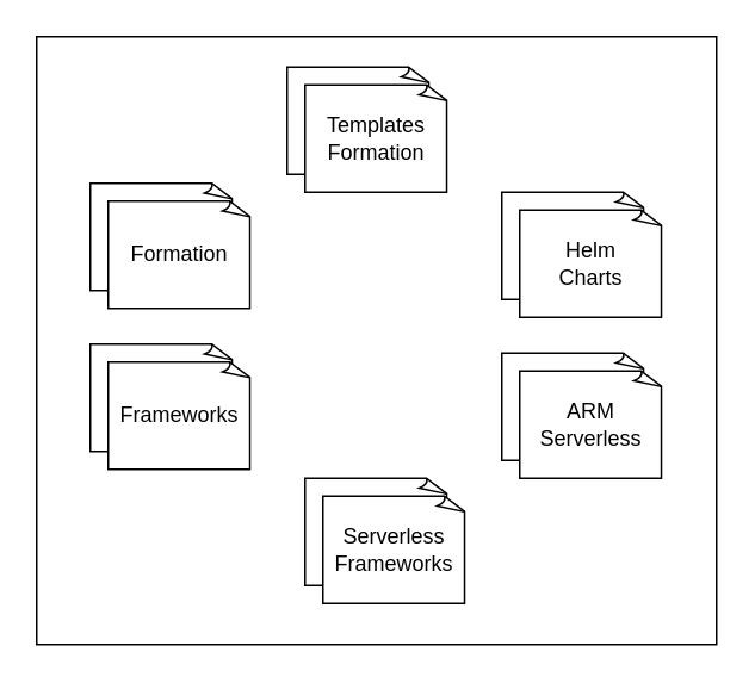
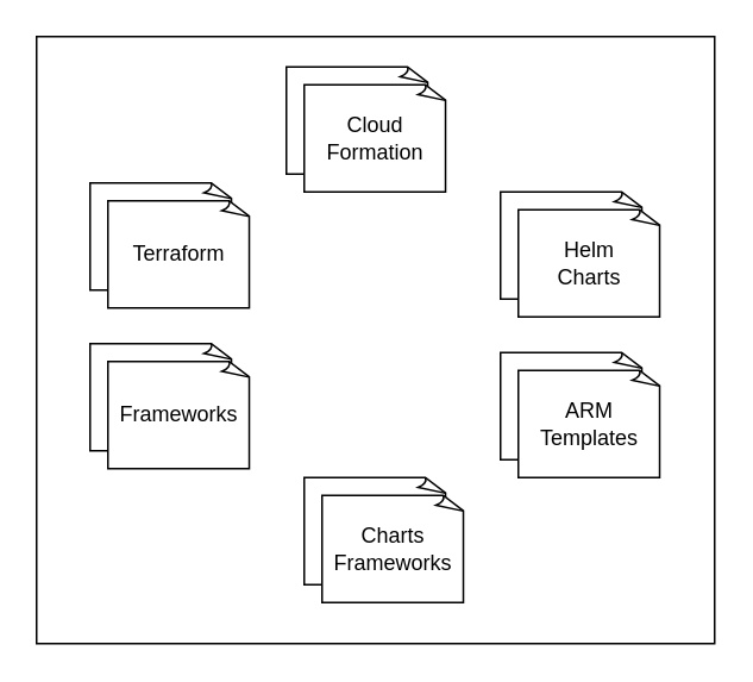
- <mxCell id="12" value="Templates&lt;br&gt;Formation" style="whiteSpace=wrap;html=1;shape=mxgraph.basic.document" vertex="1" parent="1"><mxGeometry x="170" y="47" width="80" height="60" as="geometry" /></mxCell>
+ <mxCell id="12" value="Cloud&lt;br&gt;Formation" style="whiteSpace=wrap;html=1;shape=mxgraph.basic.document" vertex="1" parent="1"><mxGeometry x="170" y="47" width="80" height="60" as="geometry" /></mxCell>
- <mxCell id="4" value="Formation" style="whiteSpace=wrap;html=1;shape=mxgraph.basic.document" vertex="1" parent="1"><mxGeometry x="60" y="112" width="80" height="60" as="geometry" /></mxCell>
+ <mxCell id="4" value="Terraform" style="whiteSpace=wrap;html=1;shape=mxgraph.basic.document" vertex="1" parent="1"><mxGeometry x="60" y="112" width="80" height="60" as="geometry" /></mxCell>
- <mxCell id="10" value="ARM&lt;br&gt;Serverless" style="whiteSpace=wrap;html=1;shape=mxgraph.basic.document" vertex="1" parent="1"><mxGeometry x="290" y="207" width="80" height="60" as="geometry" /></mxCell>
+ <mxCell id="10" value="ARM&lt;br&gt;Templates" style="whiteSpace=wrap;html=1;shape=mxgraph.basic.document" vertex="1" parent="1"><mxGeometry x="290" y="207" width="80" height="60" as="geometry" /></mxCell>
- <mxCell id="14" value="Serverless&lt;br&gt;Frameworks" style="whiteSpace=wrap;html=1;shape=mxgraph.basic.document" vertex="1" parent="1"><mxGeometry x="180" y="277" width="80" height="60" as="geometry" /></mxCell>
+ <mxCell id="14" value="Charts&lt;br&gt;Frameworks" style="whiteSpace=wrap;html=1;shape=mxgraph.basic.document" vertex="1" parent="1"><mxGeometry x="180" y="277" width="80" height="60" as="geometry" /></mxCell>
